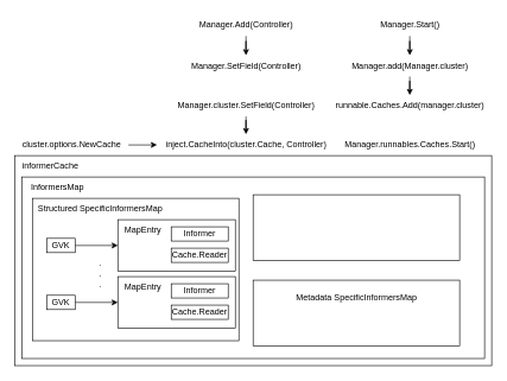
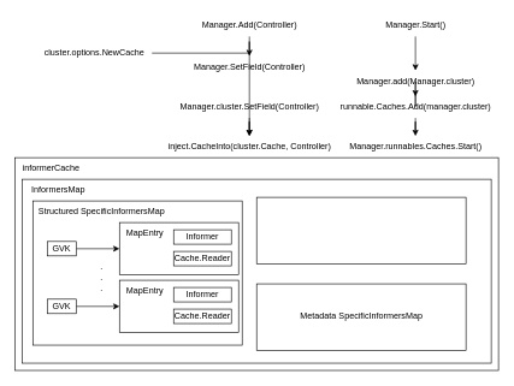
- <mxCell id="16" value="Manager.add(Manager.cluster)" style="text;html=1;align=center;verticalAlign=middle;resizable=0;points=[];autosize=1;strokeColor=none;fillColor=none;" vertex="1" parent="13"><mxGeometry x="20" y="57" width="190" height="30" as="geometry" /></mxCell>
+ <mxCell id="16" value="Manager.add(Manager.cluster)" style="text;html=1;align=center;verticalAlign=middle;resizable=0;points=[];autosize=1;strokeColor=none;fillColor=none;" vertex="1" parent="13"><mxGeometry x="20" y="77" width="190" height="30" as="geometry" /></mxCell>
+ <mxCell id="18" style="edgeStyle=orthogonalEdgeStyle;rounded=0;orthogonalLoop=1;jettySize=auto;html=1;" edge="1" parent="13" source="19" target="15"><mxGeometry relative="1" as="geometry"><mxPoint x="115" y="138" as="sourcePoint" /></mxGeometry></mxCell>
- <mxCell id="12" value="cluster.options.NewCache" style="text;html=1;align=center;verticalAlign=middle;resizable=0;points=[];autosize=1;strokeColor=none;fillColor=none;" vertex="1" parent="4"><mxGeometry y="168" width="160" height="30" as="geometry" /></mxCell>
+ <mxCell id="12" value="cluster.options.NewCache" style="text;html=1;align=center;verticalAlign=middle;resizable=0;points=[];autosize=1;strokeColor=none;fillColor=none;" vertex="1" parent="4"><mxGeometry x="30" y="38" width="160" height="30" as="geometry" /></mxCell>
- <mxCell id="42" value="Metadata SpecificInformersMap" style="text;html=1;align=center;verticalAlign=middle;resizable=0;points=[];autosize=1;strokeColor=none;fillColor=none;" vertex="1" parent="1"><mxGeometry x="405" y="403" width="190" height="30" as="geometry" /></mxCell>
+ <mxCell id="42" value="Metadata SpecificInformersMap" style="text;html=1;align=center;verticalAlign=middle;resizable=0;points=[];autosize=1;strokeColor=none;fillColor=none;" vertex="1" parent="1"><mxGeometry x="405" y="423" width="190" height="30" as="geometry" /></mxCell>
